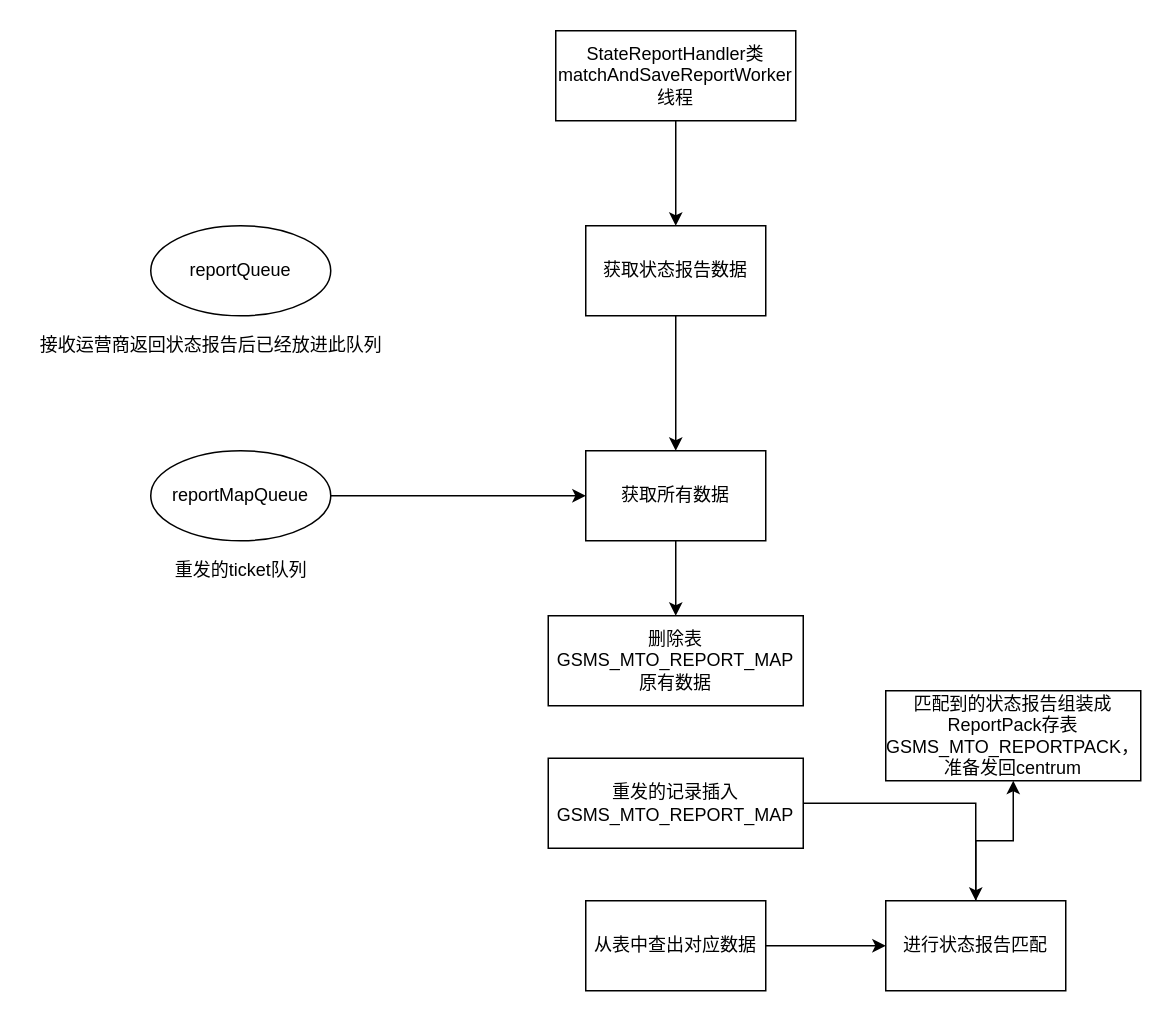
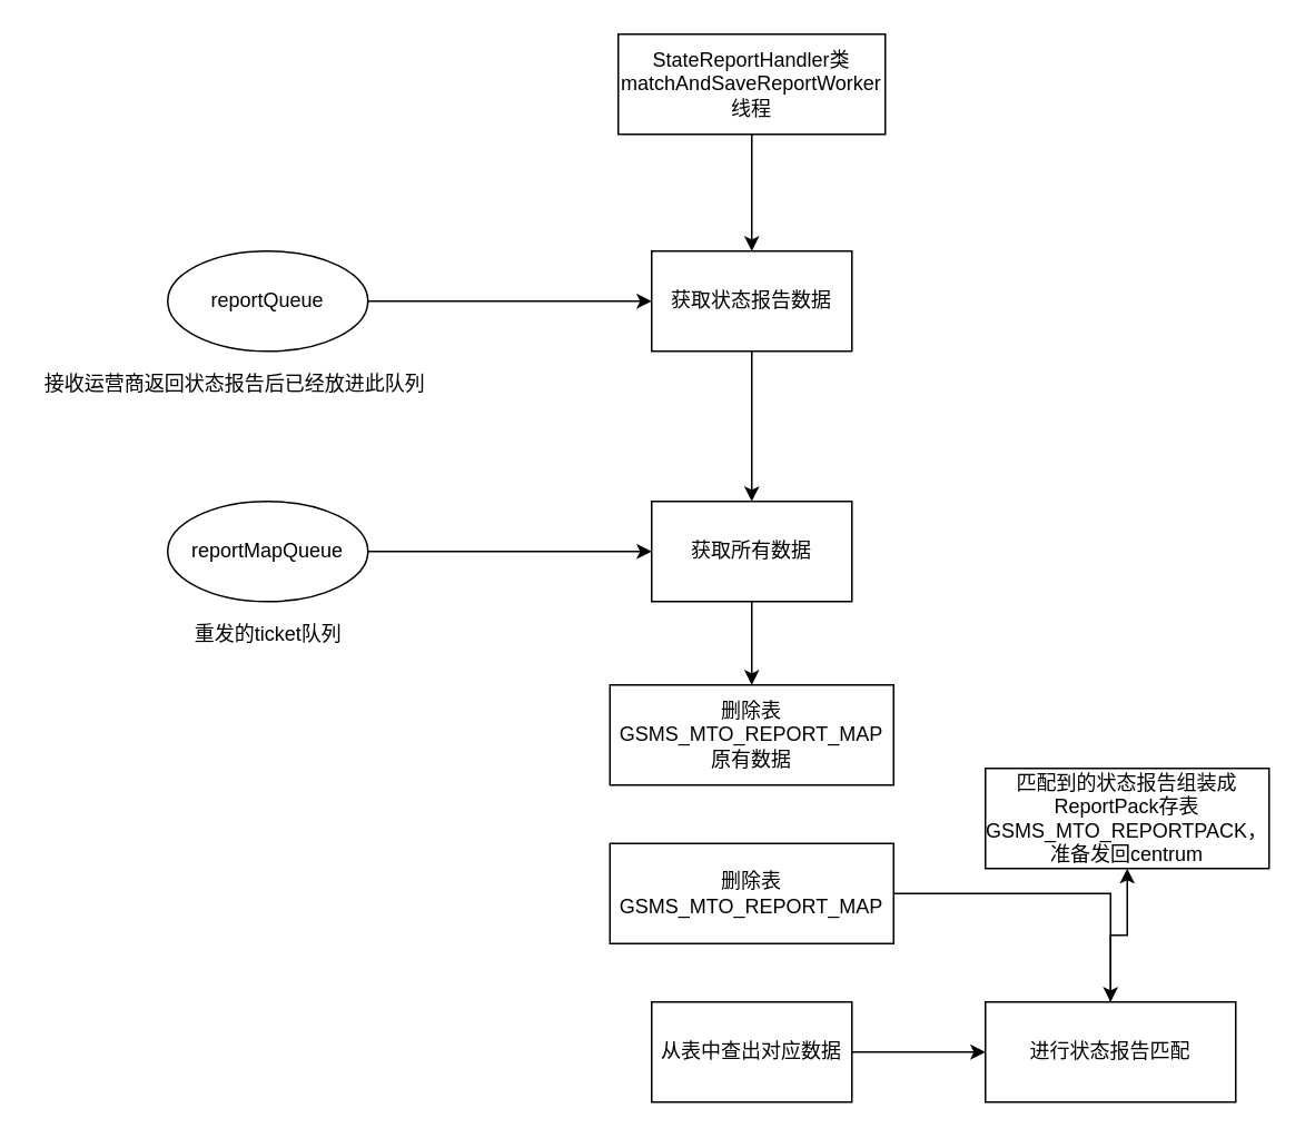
+ <mxCell id="2" value="" style="edgeStyle=orthogonalEdgeStyle;rounded=0;orthogonalLoop=1;jettySize=auto;html=1;entryX=0;entryY=0.5;entryDx=0;entryDy=0;" edge="1" parent="1" source="3" target="8"><mxGeometry relative="1" as="geometry"><mxPoint x="320" y="180" as="targetPoint" /></mxGeometry></mxCell>
- <mxCell id="16" value="重发的记录插入GSMS_MTO_REPORT_MAP" style="whiteSpace=wrap;html=1;" vertex="1" parent="1"><mxGeometry x="365" y="505" width="170" height="60" as="geometry" /></mxCell>
+ <mxCell id="16" value="删除表GSMS_MTO_REPORT_MAP" style="whiteSpace=wrap;html=1;" vertex="1" parent="1"><mxGeometry x="365" y="505" width="170" height="60" as="geometry" /></mxCell>
- <mxCell id="20" value="进行状态报告匹配" style="whiteSpace=wrap;html=1;" vertex="1" parent="1"><mxGeometry x="590" y="600" width="120" height="60" as="geometry" /></mxCell>
+ <mxCell id="20" value="进行状态报告匹配" style="whiteSpace=wrap;html=1;" vertex="1" parent="1"><mxGeometry x="590" y="600" width="150" height="60" as="geometry" /></mxCell>
